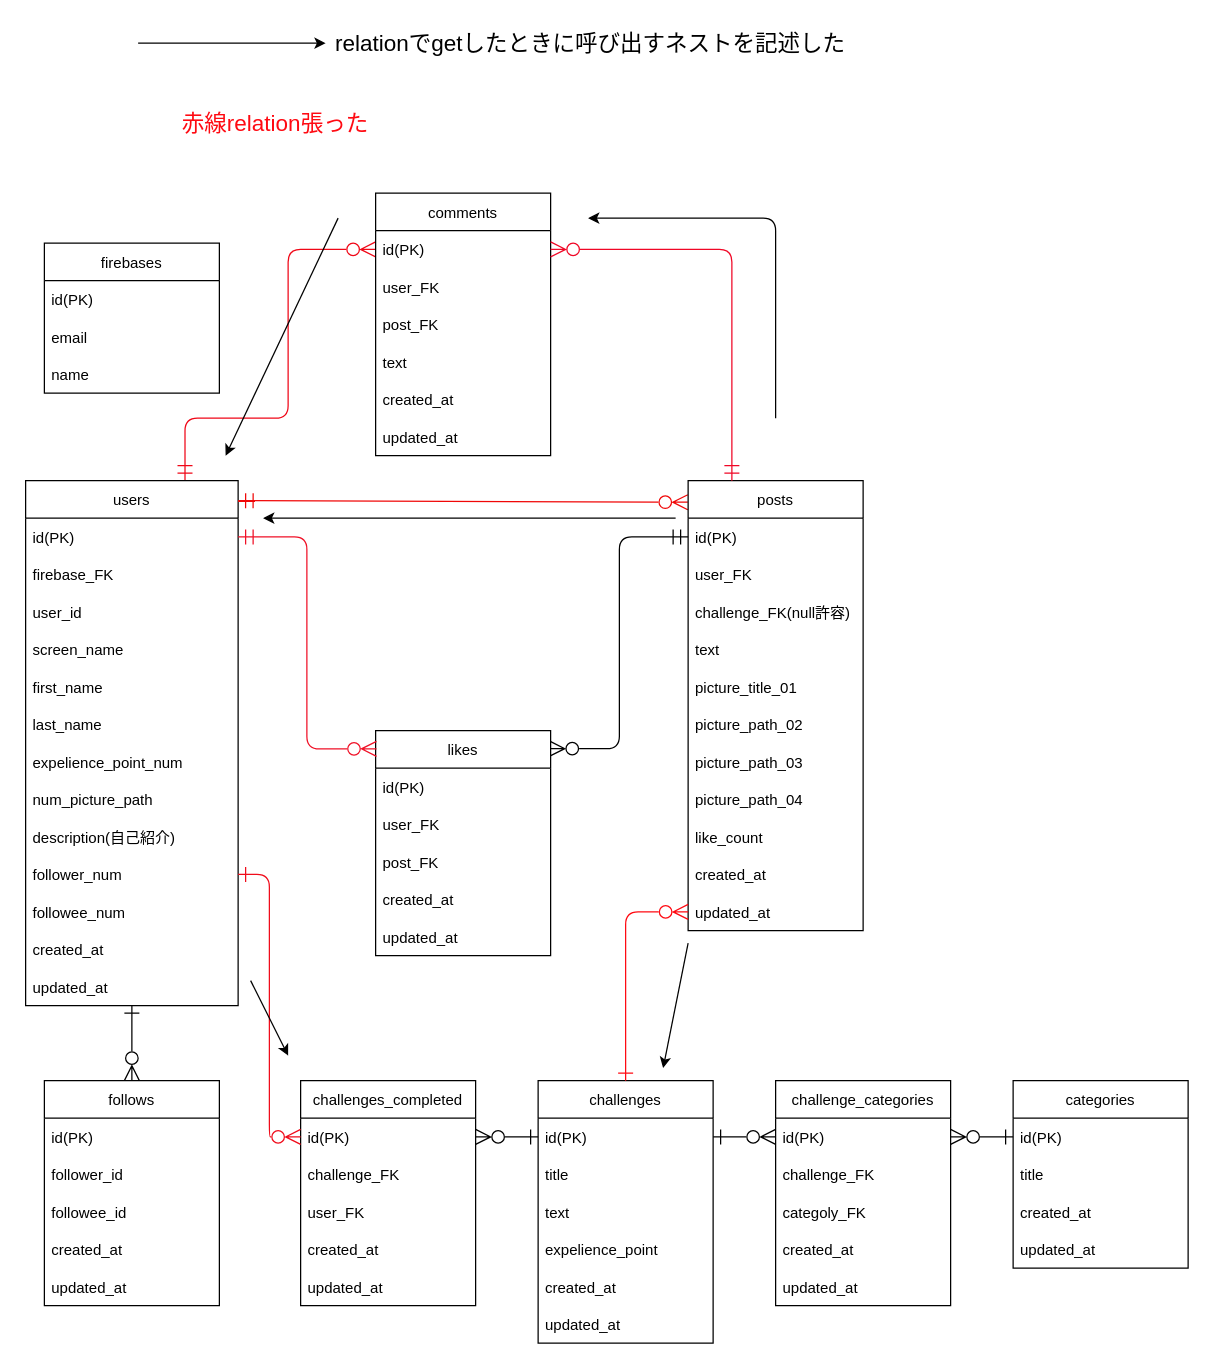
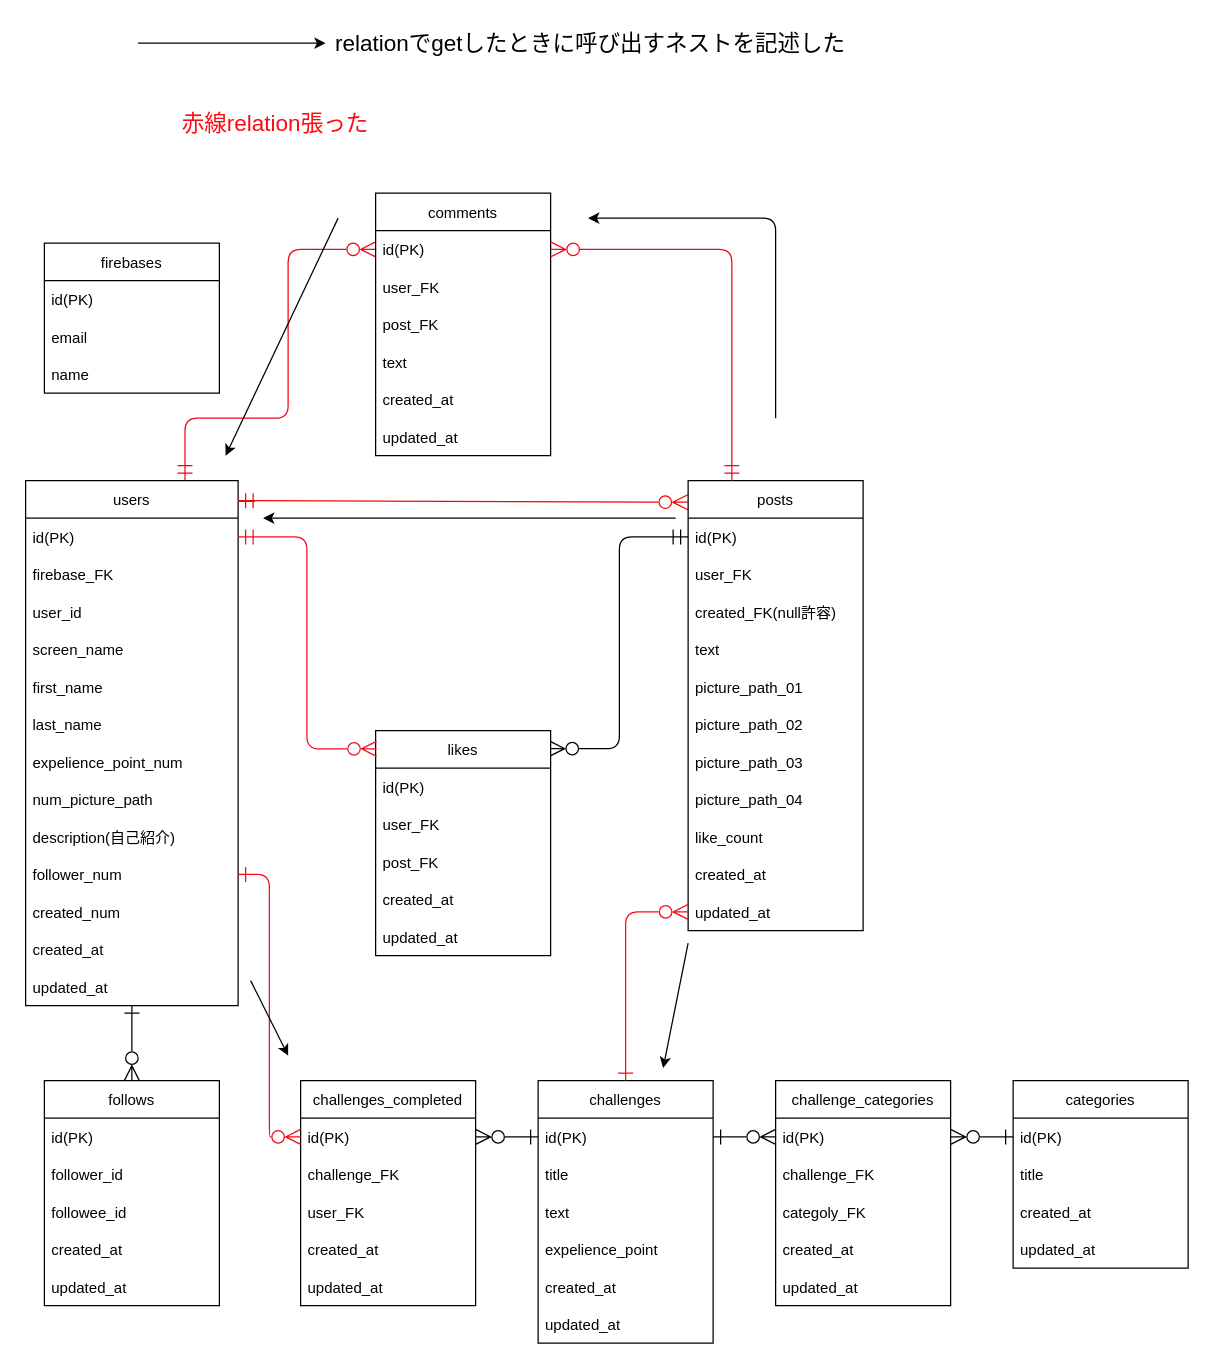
- <mxCell id="22" value="challenge_FK(null許容)" style="text;strokeColor=none;fillColor=none;align=left;verticalAlign=middle;spacingLeft=4;spacingRight=4;overflow=hidden;points=[[0,0.5],[1,0.5]];portConstraint=eastwest;rotatable=0;" parent="19" vertex="1"><mxGeometry y="90" width="140" height="30" as="geometry" /></mxCell>
+ <mxCell id="22" value="created_FK(null許容)" style="text;strokeColor=none;fillColor=none;align=left;verticalAlign=middle;spacingLeft=4;spacingRight=4;overflow=hidden;points=[[0,0.5],[1,0.5]];portConstraint=eastwest;rotatable=0;" parent="19" vertex="1"><mxGeometry y="90" width="140" height="30" as="geometry" /></mxCell>
- <mxCell id="24" value="picture_title_01" style="text;strokeColor=none;fillColor=none;align=left;verticalAlign=middle;spacingLeft=4;spacingRight=4;overflow=hidden;points=[[0,0.5],[1,0.5]];portConstraint=eastwest;rotatable=0;" parent="19" vertex="1"><mxGeometry y="150" width="140" height="30" as="geometry" /></mxCell>
+ <mxCell id="24" value="picture_path_01" style="text;strokeColor=none;fillColor=none;align=left;verticalAlign=middle;spacingLeft=4;spacingRight=4;overflow=hidden;points=[[0,0.5],[1,0.5]];portConstraint=eastwest;rotatable=0;" parent="19" vertex="1"><mxGeometry y="150" width="140" height="30" as="geometry" /></mxCell>
- <mxCell id="15" value="followee_num" style="text;strokeColor=none;fillColor=none;align=left;verticalAlign=middle;spacingLeft=4;spacingRight=4;overflow=hidden;points=[[0,0.5],[1,0.5]];portConstraint=eastwest;rotatable=0;" parent="4" vertex="1"><mxGeometry y="330" width="170" height="30" as="geometry" /></mxCell>
+ <mxCell id="15" value="created_num" style="text;strokeColor=none;fillColor=none;align=left;verticalAlign=middle;spacingLeft=4;spacingRight=4;overflow=hidden;points=[[0,0.5],[1,0.5]];portConstraint=eastwest;rotatable=0;" parent="4" vertex="1"><mxGeometry y="330" width="170" height="30" as="geometry" /></mxCell>
